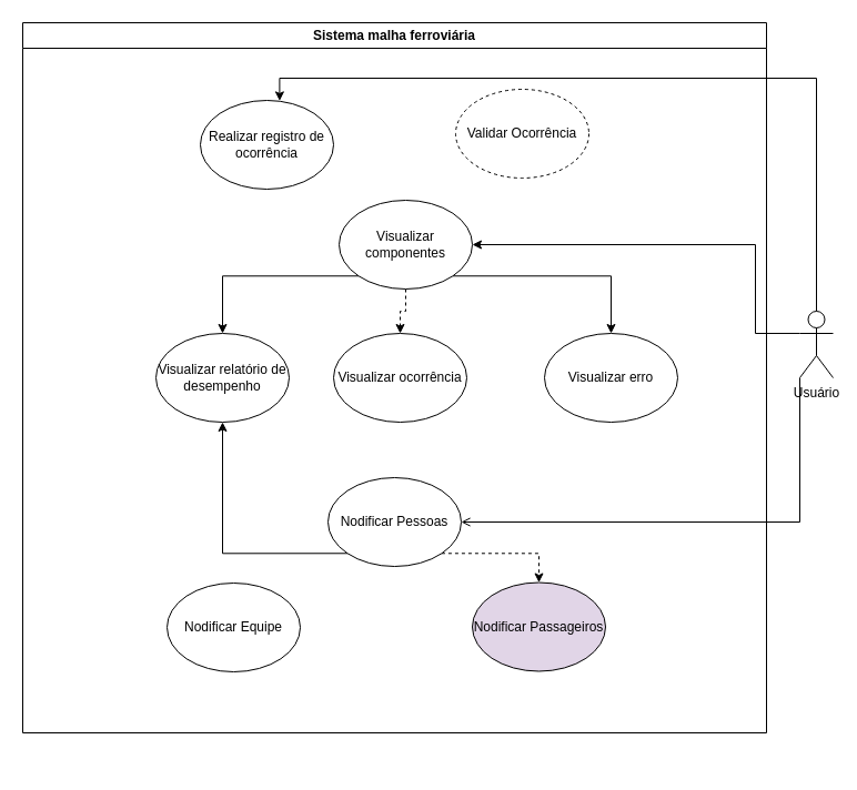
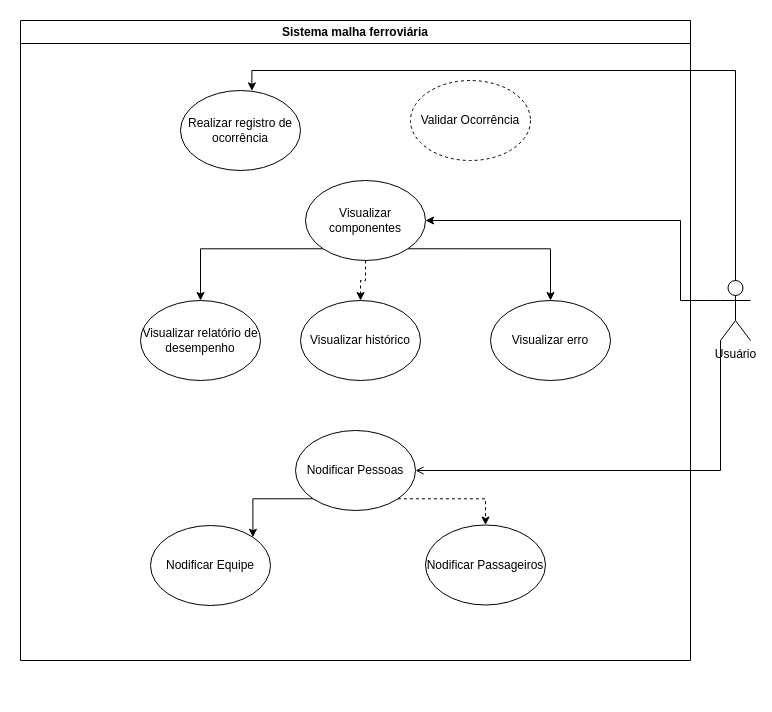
- <mxCell id="10" value="Visualizar ocorrência" style="ellipse;whiteSpace=wrap;html=1;" parent="1" vertex="1"><mxGeometry x="300" y="300" width="120" height="80" as="geometry" /></mxCell>
+ <mxCell id="10" value="Visualizar histórico" style="ellipse;whiteSpace=wrap;html=1;" parent="1" vertex="1"><mxGeometry x="300" y="300" width="120" height="80" as="geometry" /></mxCell>
- <mxCell id="6" style="edgeStyle=orthogonalEdgeStyle;rounded=0;orthogonalLoop=1;jettySize=auto;html=1;exitX=0;exitY=1;exitDx=0;exitDy=0;fontFamily=Helvetica;fontSize=12;fontColor=default;" parent="1" source="8" target="11" edge="1"><mxGeometry relative="1" as="geometry" /></mxCell>
+ <mxCell id="6" style="edgeStyle=orthogonalEdgeStyle;rounded=0;orthogonalLoop=1;jettySize=auto;html=1;exitX=0;exitY=1;exitDx=0;exitDy=0;entryX=1;entryY=0;entryDx=0;entryDy=0;fontFamily=Helvetica;fontSize=12;fontColor=default;" parent="1" source="8" target="12" edge="1"><mxGeometry relative="1" as="geometry" /></mxCell>
- <mxCell id="13" value="Nodificar Passageiros" style="ellipse;whiteSpace=wrap;html=1;fillColor=#e1d5e7;" parent="1" vertex="1"><mxGeometry x="425" y="524.5" width="120" height="80" as="geometry" /></mxCell>
+ <mxCell id="13" value="Nodificar Passageiros" style="ellipse;whiteSpace=wrap;html=1;" parent="1" vertex="1"><mxGeometry x="425" y="524.5" width="120" height="80" as="geometry" /></mxCell>
